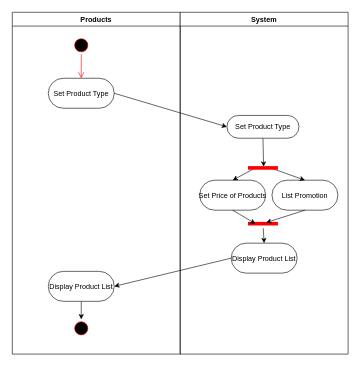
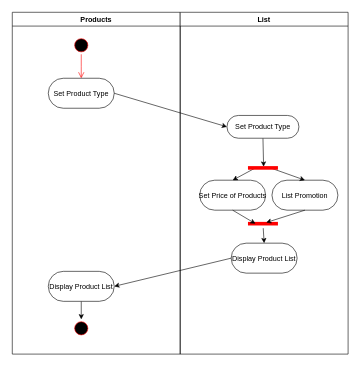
- <mxCell id="9" value="System" style="swimlane;whiteSpace=wrap" parent="1" vertex="1"><mxGeometry x="300" y="20" width="280" height="570" as="geometry" /></mxCell>
+ <mxCell id="9" value="List" style="swimlane;whiteSpace=wrap" parent="1" vertex="1"><mxGeometry x="300" y="20" width="280" height="570" as="geometry" /></mxCell>
